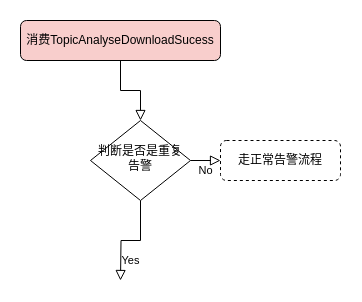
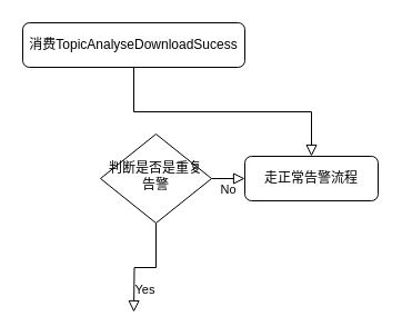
- <mxCell id="3" value="消费TopicAnalyseDownloadSucess" style="rounded=1;whiteSpace=wrap;html=1;fontSize=12;glass=0;strokeWidth=1;shadow=0;fillColor=#f8cecc;" parent="1" vertex="1"><mxGeometry x="20" y="20" width="200" height="40" as="geometry" /></mxCell>
+ <mxCell id="3" value="消费TopicAnalyseDownloadSucess" style="rounded=1;whiteSpace=wrap;html=1;fontSize=12;glass=0;strokeWidth=1;shadow=0;" parent="1" vertex="1"><mxGeometry x="20" y="20" width="200" height="40" as="geometry" /></mxCell>
- <mxCell id="2" value="" style="rounded=0;html=1;jettySize=auto;orthogonalLoop=1;fontSize=11;endArrow=block;endFill=0;endSize=8;strokeWidth=1;shadow=0;labelBackgroundColor=none;edgeStyle=orthogonalEdgeStyle;" parent="1" source="3" target="6" edge="1"><mxGeometry relative="1" as="geometry" /></mxCell>
+ <mxCell id="2" value="" style="rounded=0;html=1;jettySize=auto;orthogonalLoop=1;fontSize=11;endArrow=block;endFill=0;endSize=8;strokeWidth=1;shadow=0;labelBackgroundColor=none;edgeStyle=orthogonalEdgeStyle;" parent="1" source="3" target="7" edge="1"><mxGeometry relative="1" as="geometry" /></mxCell>
- <mxCell id="7" value="走正常告警流程" style="rounded=1;whiteSpace=wrap;html=1;fontSize=12;glass=0;strokeWidth=1;shadow=0;dashed=1;" parent="1" vertex="1"><mxGeometry x="220" y="140" width="120" height="40" as="geometry" /></mxCell>
+ <mxCell id="7" value="走正常告警流程" style="rounded=1;whiteSpace=wrap;html=1;fontSize=12;glass=0;strokeWidth=1;shadow=0;" parent="1" vertex="1"><mxGeometry x="220" y="140" width="120" height="40" as="geometry" /></mxCell>
